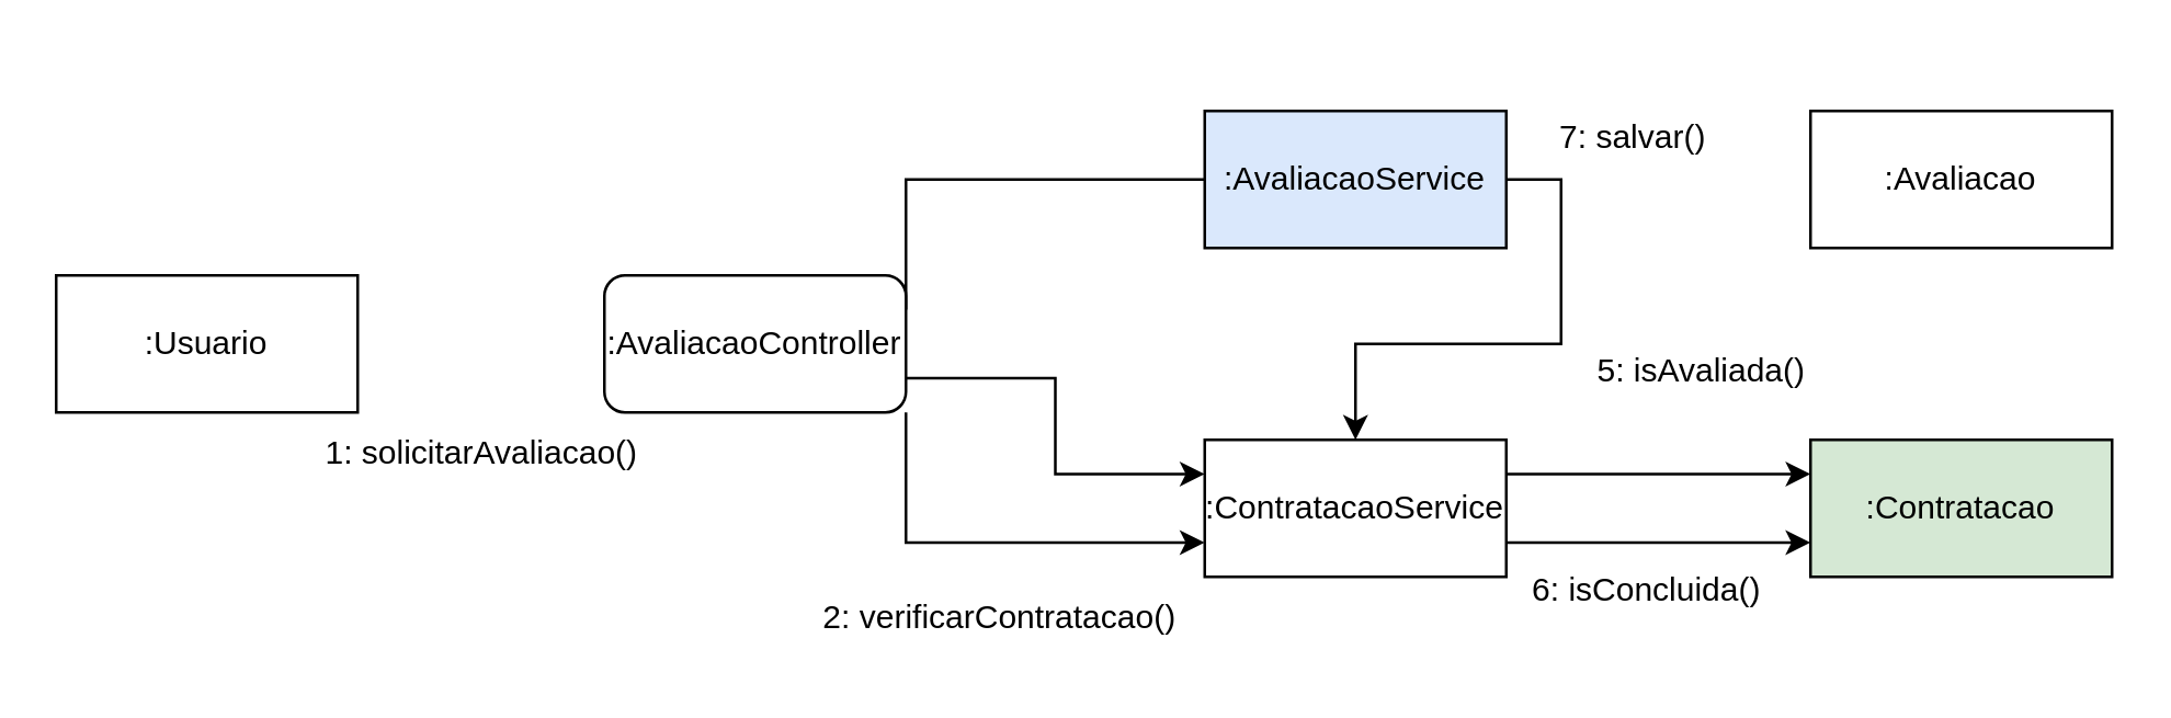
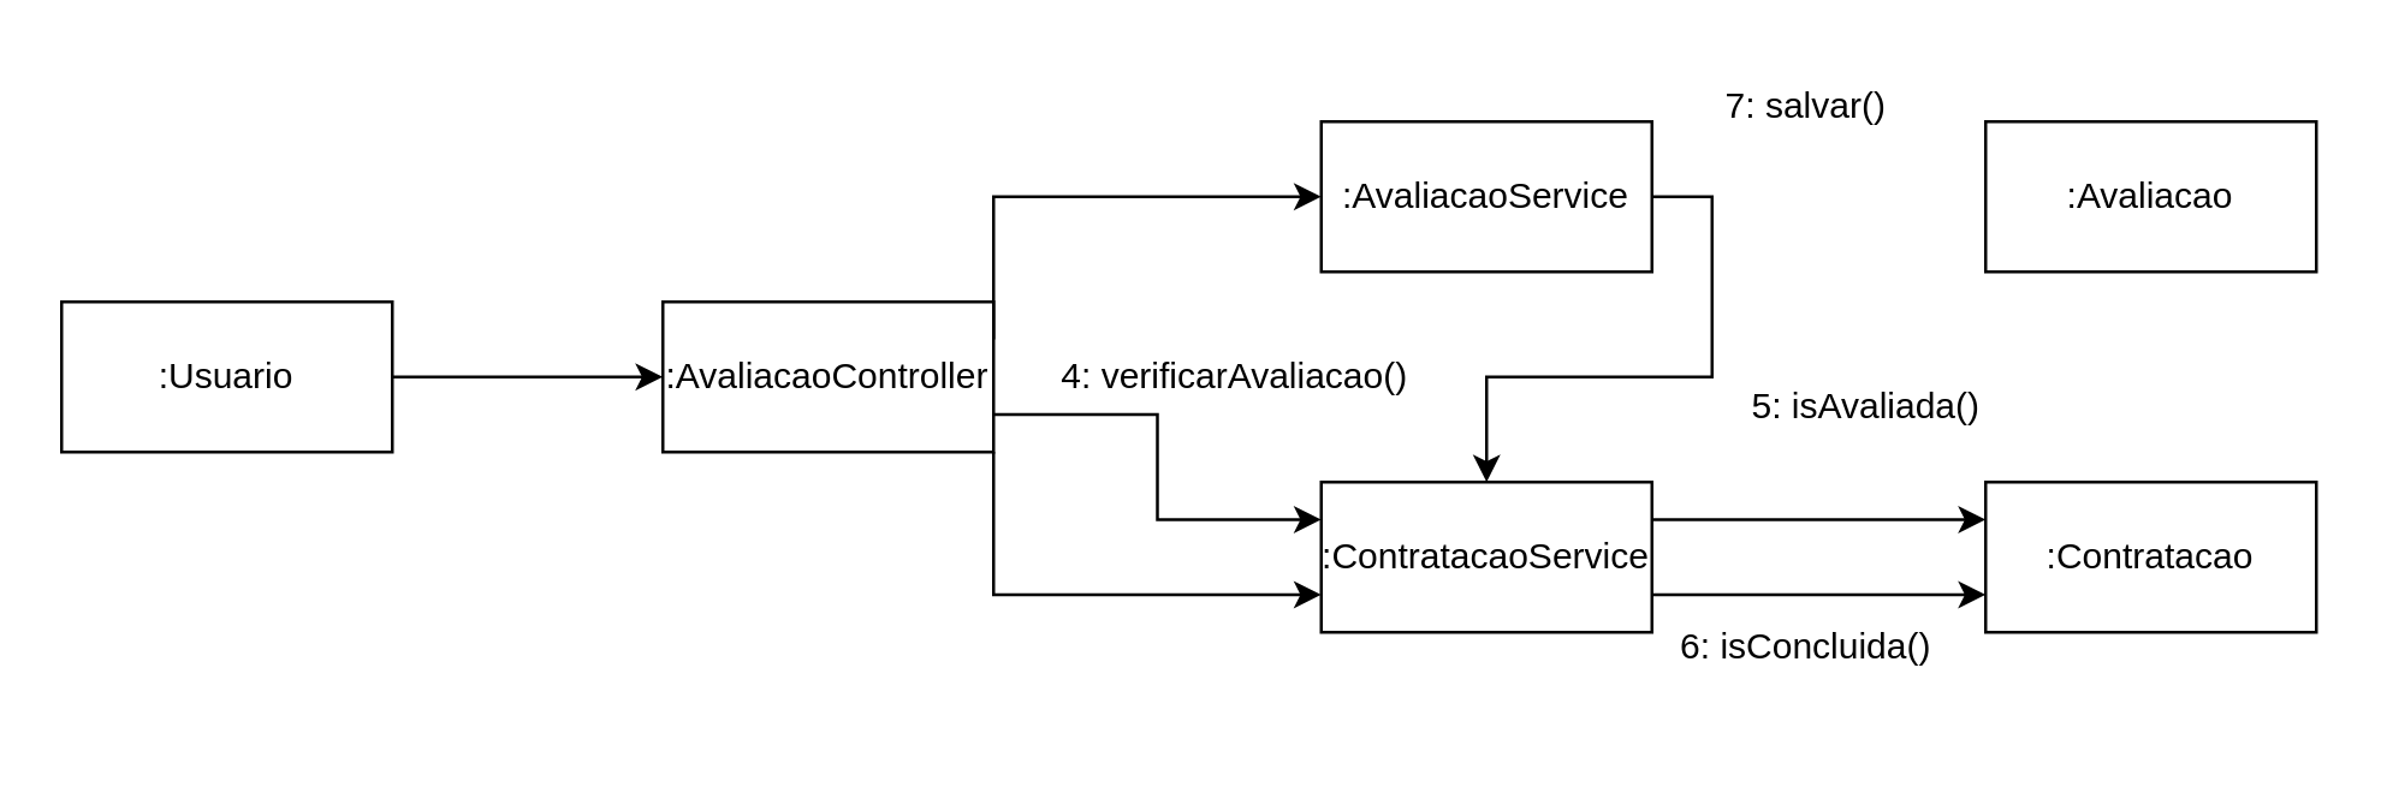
- <mxCell id="20" value="7: salvar()" style="text;html=1;align=center;verticalAlign=middle;resizable=0;points=[];autosize=1;strokeColor=none;fillColor=none;" vertex="1" parent="1"><mxGeometry x="555" y="35" width="80" height="30" as="geometry" /></mxCell>
+ <mxCell id="20" value="7: salvar()" style="text;html=1;align=center;verticalAlign=middle;resizable=0;points=[];autosize=1;strokeColor=none;fillColor=none;" vertex="1" parent="1"><mxGeometry x="560" y="20" width="80" height="30" as="geometry" /></mxCell>
- <mxCell id="5" style="edgeStyle=orthogonalEdgeStyle;rounded=0;orthogonalLoop=1;jettySize=auto;html=1;exitX=1;exitY=0.25;exitDx=0;exitDy=0;entryX=0;entryY=0.5;entryDx=0;entryDy=0;endArrow=none;" edge="1" parent="1" source="7" target="9"><mxGeometry relative="1" as="geometry"><Array as="points"><mxPoint x="330" y="65" /></Array></mxGeometry></mxCell>
+ <mxCell id="5" style="edgeStyle=orthogonalEdgeStyle;rounded=0;orthogonalLoop=1;jettySize=auto;html=1;exitX=1;exitY=0.25;exitDx=0;exitDy=0;entryX=0;entryY=0.5;entryDx=0;entryDy=0;" edge="1" parent="1" source="7" target="9"><mxGeometry relative="1" as="geometry"><Array as="points"><mxPoint x="330" y="65" /></Array></mxGeometry></mxCell>
- <mxCell id="9" value=":AvaliacaoService" style="html=1;whiteSpace=wrap;fillColor=#dae8fc;" vertex="1" parent="1"><mxGeometry x="439" y="40" width="110" height="50" as="geometry" /></mxCell>
+ <mxCell id="9" value=":AvaliacaoService" style="html=1;whiteSpace=wrap;" vertex="1" parent="1"><mxGeometry x="439" y="40" width="110" height="50" as="geometry" /></mxCell>
+ <mxCell id="2" style="edgeStyle=orthogonalEdgeStyle;rounded=0;orthogonalLoop=1;jettySize=auto;html=1;exitX=1;exitY=0.5;exitDx=0;exitDy=0;entryX=0;entryY=0.5;entryDx=0;entryDy=0;" edge="1" parent="1" source="3" target="7"><mxGeometry relative="1" as="geometry" /></mxCell>
- <mxCell id="7" value=":AvaliacaoController" style="html=1;whiteSpace=wrap;rounded=1;" vertex="1" parent="1"><mxGeometry x="220" y="100" width="110" height="50" as="geometry" /></mxCell>
+ <mxCell id="7" value=":AvaliacaoController" style="html=1;whiteSpace=wrap;" vertex="1" parent="1"><mxGeometry x="220" y="100" width="110" height="50" as="geometry" /></mxCell>
+ <mxCell id="18" value="4: verificarAvaliacao()" style="text;html=1;align=center;verticalAlign=middle;resizable=0;points=[];autosize=1;strokeColor=none;fillColor=none;" vertex="1" parent="1"><mxGeometry x="340" y="110" width="140" height="30" as="geometry" /></mxCell>
- <mxCell id="15" value="1: solicitarAvaliacao()" style="text;html=1;align=center;verticalAlign=middle;resizable=0;points=[];autosize=1;strokeColor=none;fillColor=none;" vertex="1" parent="1"><mxGeometry x="105" y="150" width="140" height="30" as="geometry" /></mxCell>
- <mxCell id="14" value=":Contratacao" style="html=1;whiteSpace=wrap;fillColor=#d5e8d4;" vertex="1" parent="1"><mxGeometry x="660" y="160" width="110" height="50" as="geometry" /></mxCell>
+ <mxCell id="14" value=":Contratacao" style="html=1;whiteSpace=wrap;" vertex="1" parent="1"><mxGeometry x="660" y="160" width="110" height="50" as="geometry" /></mxCell>
- <mxCell id="16" value="2: verificarContratacao()" style="text;html=1;align=center;verticalAlign=middle;resizable=0;points=[];autosize=1;strokeColor=none;fillColor=none;" vertex="1" parent="1"><mxGeometry x="289" y="210" width="150" height="30" as="geometry" /></mxCell>
